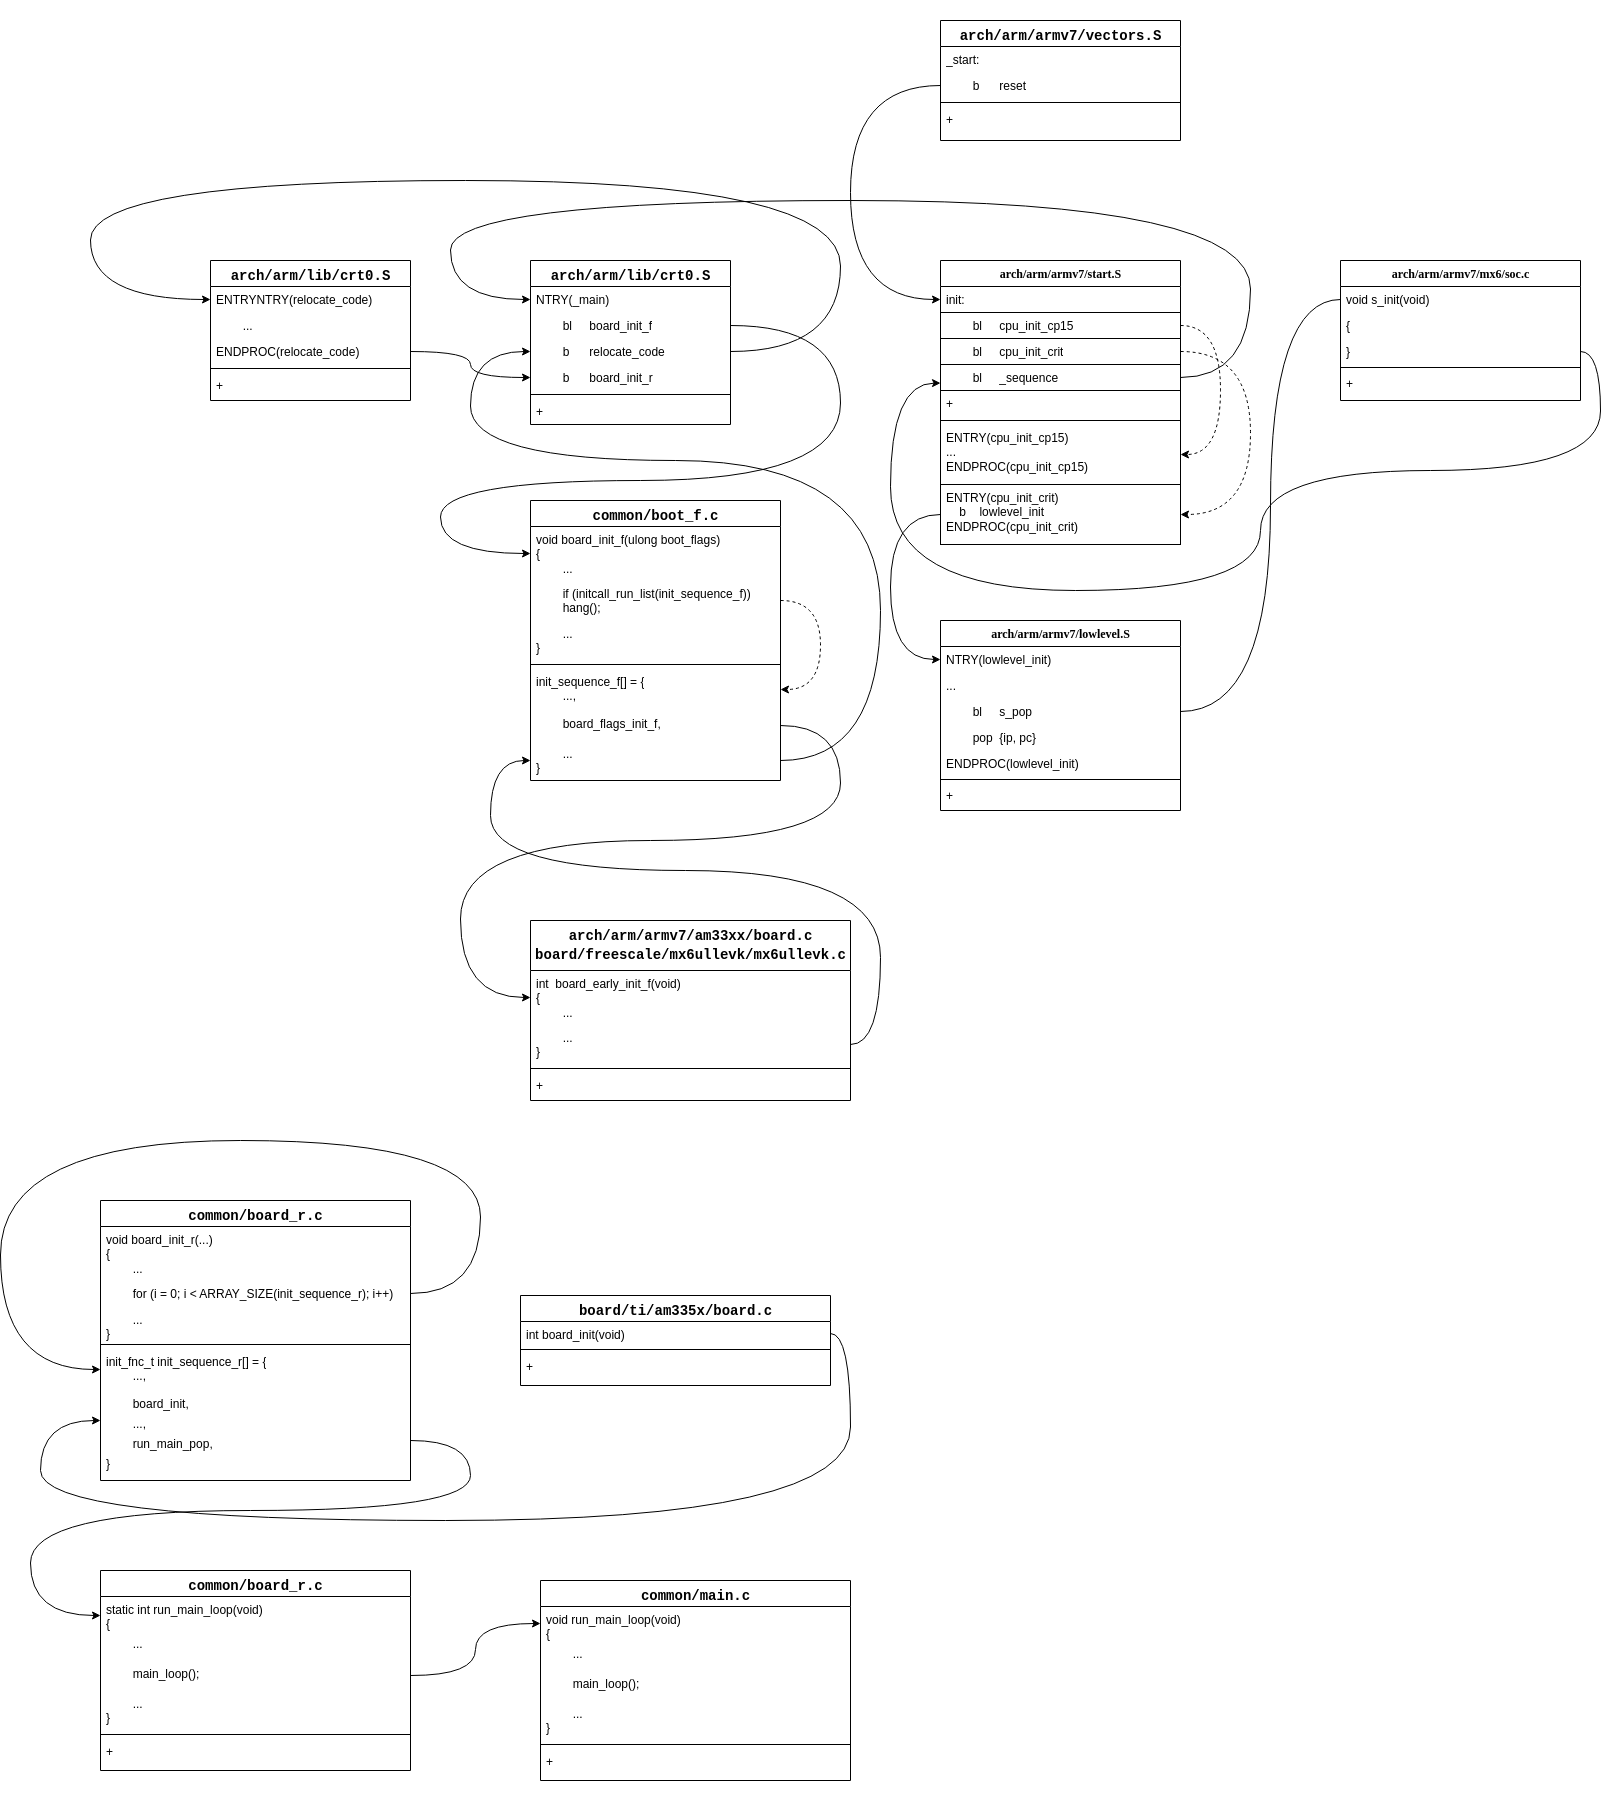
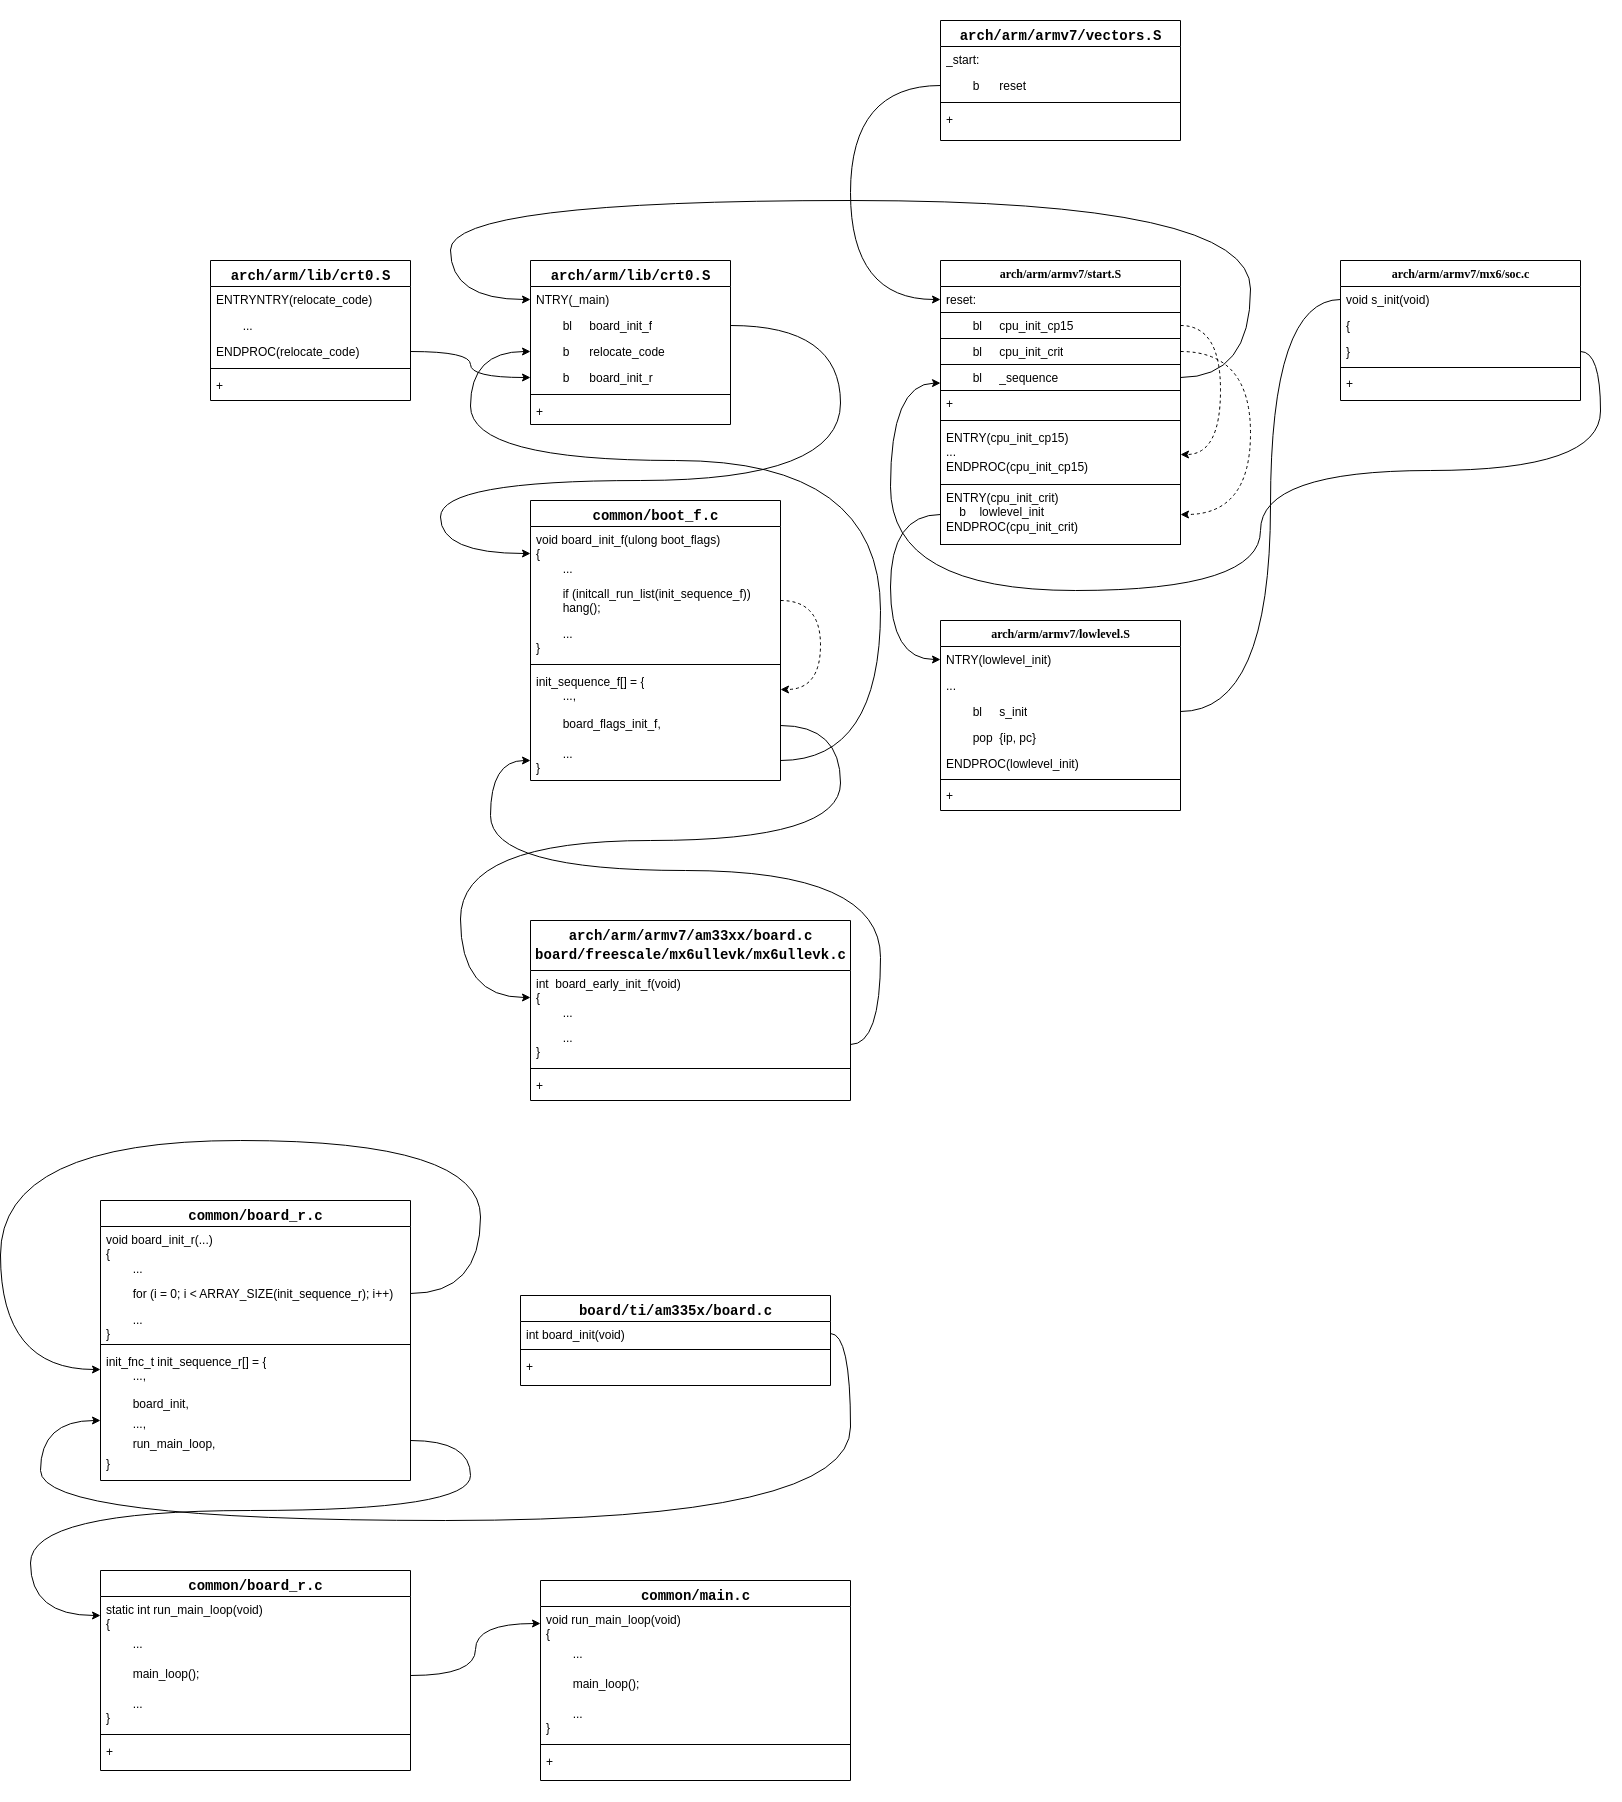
- <mxCell id="66" style="edgeStyle=orthogonalEdgeStyle;curved=1;rounded=0;orthogonalLoop=1;jettySize=auto;html=1;exitX=1;exitY=0.5;exitDx=0;exitDy=0;entryX=0;entryY=0.5;entryDx=0;entryDy=0;" edge="1" parent="1" source="37" target="57"><mxGeometry relative="1" as="geometry"><Array as="points"><mxPoint x="830" y="351" /><mxPoint x="830" y="180" /><mxPoint x="80" y="180" /><mxPoint x="80" y="299" /></Array></mxGeometry></mxCell>
- <mxCell id="8" value="init:" style="text;html=1;strokeColor=none;fillColor=none;align=left;verticalAlign=top;spacingLeft=4;spacingRight=4;whiteSpace=wrap;overflow=hidden;rotatable=0;points=[[0,0.5],[1,0.5]];portConstraint=eastwest;" parent="7" vertex="1"><mxGeometry y="26" width="240" height="26" as="geometry" /></mxCell>
+ <mxCell id="8" value="reset:" style="text;html=1;strokeColor=none;fillColor=none;align=left;verticalAlign=top;spacingLeft=4;spacingRight=4;whiteSpace=wrap;overflow=hidden;rotatable=0;points=[[0,0.5],[1,0.5]];portConstraint=eastwest;" parent="7" vertex="1"><mxGeometry y="26" width="240" height="26" as="geometry" /></mxCell>
- <mxCell id="21" value="&lt;span style=&quot;white-space: pre;&quot;&gt;&#09;&lt;/span&gt;bl&lt;span style=&quot;white-space: pre;&quot;&gt;&#09;&lt;/span&gt;s_pop" style="text;html=1;strokeColor=none;fillColor=none;align=left;verticalAlign=top;spacingLeft=4;spacingRight=4;whiteSpace=wrap;overflow=hidden;rotatable=0;points=[[0,0.5],[1,0.5]];portConstraint=eastwest;" vertex="1" parent="18"><mxGeometry y="78" width="240" height="26" as="geometry" /></mxCell>
+ <mxCell id="21" value="&lt;span style=&quot;white-space: pre;&quot;&gt;&#09;&lt;/span&gt;bl&lt;span style=&quot;white-space: pre;&quot;&gt;&#09;&lt;/span&gt;s_init" style="text;html=1;strokeColor=none;fillColor=none;align=left;verticalAlign=top;spacingLeft=4;spacingRight=4;whiteSpace=wrap;overflow=hidden;rotatable=0;points=[[0,0.5],[1,0.5]];portConstraint=eastwest;" vertex="1" parent="18"><mxGeometry y="78" width="240" height="26" as="geometry" /></mxCell>
- <mxCell id="79" value="&lt;span style=&quot;white-space: pre;&quot;&gt;&#09;&lt;/span&gt;run_main_pop," style="text;html=1;strokeColor=none;fillColor=none;align=left;verticalAlign=top;spacingLeft=4;spacingRight=4;whiteSpace=wrap;overflow=hidden;rotatable=0;points=[[0,0.5],[1,0.5]];portConstraint=eastwest;" vertex="1" parent="70"><mxGeometry y="230" width="310" height="20" as="geometry" /></mxCell>
+ <mxCell id="79" value="&lt;span style=&quot;white-space: pre;&quot;&gt;&#09;&lt;/span&gt;run_main_loop," style="text;html=1;strokeColor=none;fillColor=none;align=left;verticalAlign=top;spacingLeft=4;spacingRight=4;whiteSpace=wrap;overflow=hidden;rotatable=0;points=[[0,0.5],[1,0.5]];portConstraint=eastwest;" vertex="1" parent="70"><mxGeometry y="230" width="310" height="20" as="geometry" /></mxCell>
